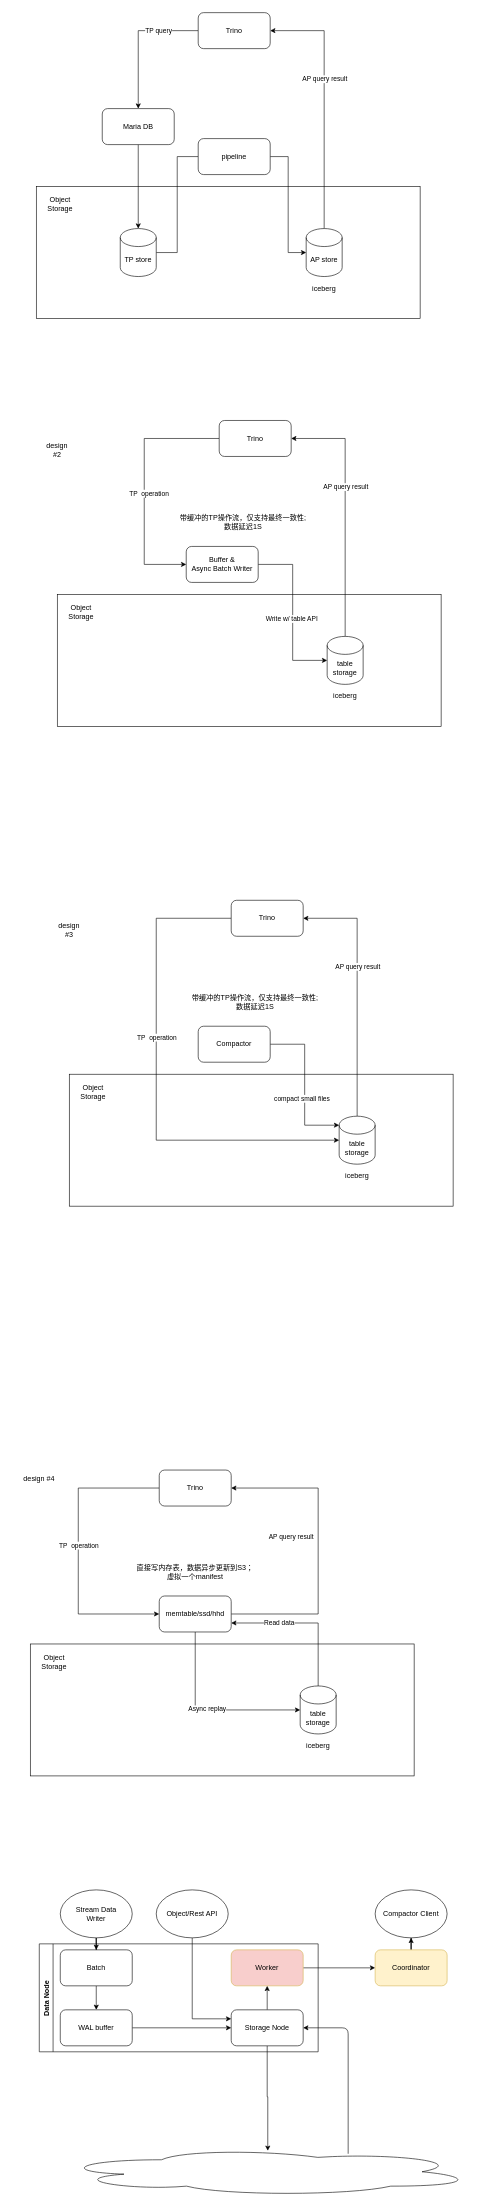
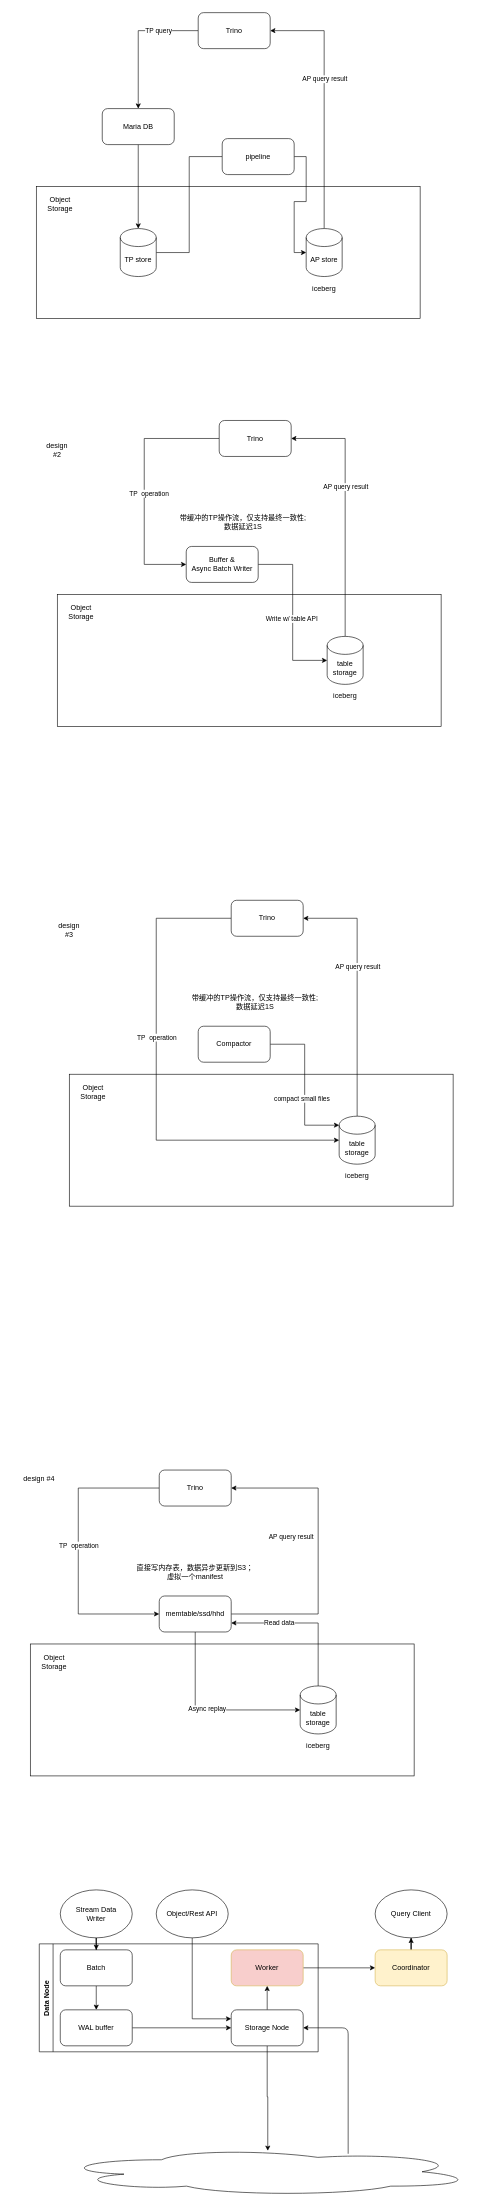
- <mxCell id="10" value="pipeline" style="rounded=1;whiteSpace=wrap;html=1;" vertex="1" parent="1"><mxGeometry x="330" y="230" width="120" height="60" as="geometry" /></mxCell>
+ <mxCell id="10" value="pipeline" style="rounded=1;whiteSpace=wrap;html=1;" vertex="1" parent="1"><mxGeometry x="370" y="230" width="120" height="60" as="geometry" /></mxCell>
- <mxCell id="79" value="Compactor Client" style="ellipse;whiteSpace=wrap;html=1;" vertex="1" parent="1"><mxGeometry x="625" y="3150" width="120" height="80" as="geometry" /></mxCell>
+ <mxCell id="79" value="Query Client" style="ellipse;whiteSpace=wrap;html=1;" vertex="1" parent="1"><mxGeometry x="625" y="3150" width="120" height="80" as="geometry" /></mxCell>
